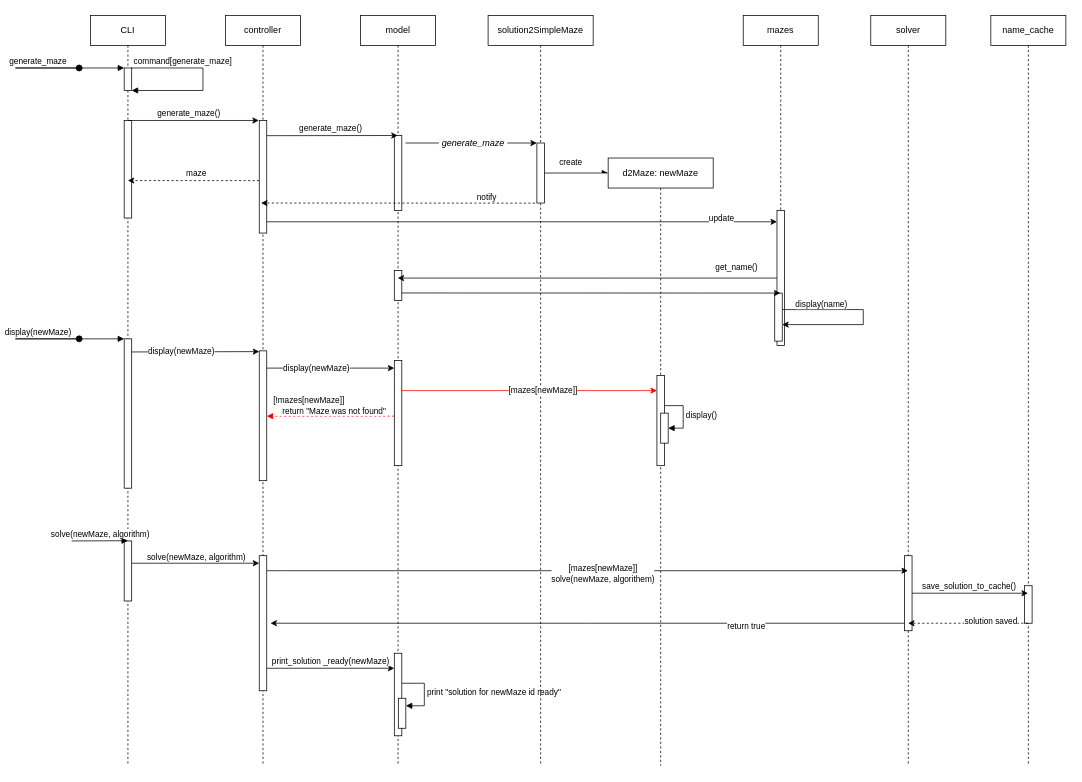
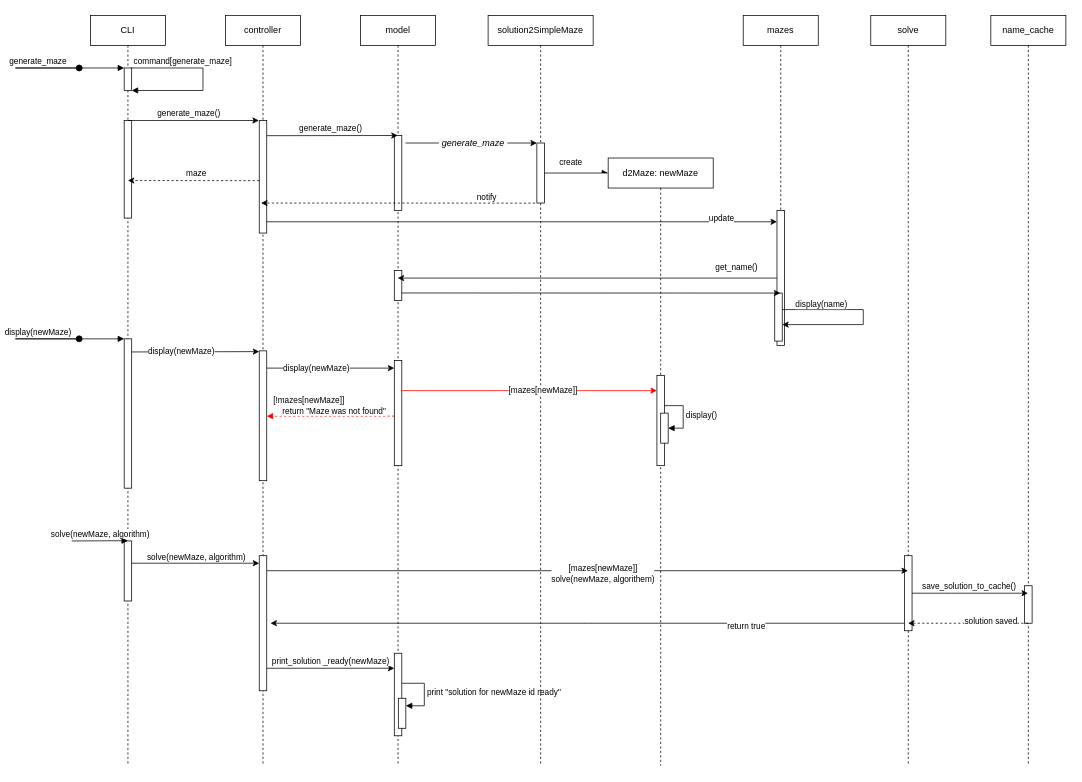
- <mxCell id="56" value="solver" style="shape=umlLifeline;perimeter=lifelinePerimeter;whiteSpace=wrap;html=1;container=0;dropTarget=0;collapsible=0;recursiveResize=0;outlineConnect=0;portConstraint=eastwest;newEdgeStyle={&quot;edgeStyle&quot;:&quot;elbowEdgeStyle&quot;,&quot;elbow&quot;:&quot;vertical&quot;,&quot;curved&quot;:0,&quot;rounded&quot;:0};" vertex="1" parent="1"><mxGeometry x="1160" y="20" width="100" height="1000" as="geometry" /></mxCell>
+ <mxCell id="56" value="solve" style="shape=umlLifeline;perimeter=lifelinePerimeter;whiteSpace=wrap;html=1;container=0;dropTarget=0;collapsible=0;recursiveResize=0;outlineConnect=0;portConstraint=eastwest;newEdgeStyle={&quot;edgeStyle&quot;:&quot;elbowEdgeStyle&quot;,&quot;elbow&quot;:&quot;vertical&quot;,&quot;curved&quot;:0,&quot;rounded&quot;:0};" vertex="1" parent="1"><mxGeometry x="1160" y="20" width="100" height="1000" as="geometry" /></mxCell>
